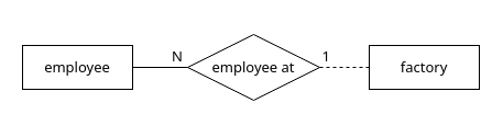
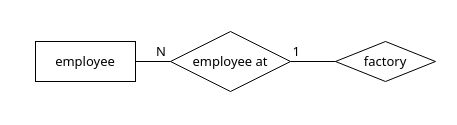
- <mxCell id="4" value="employee" style="whiteSpace=wrap;html=1;align=center;fontSize=13;fontFamily=Noto Sans;fontSource=https%3A%2F%2Ffonts.googleapis.com%2Fcss%3Ffamily%3DNoto%2BSans;" parent="1" vertex="1"><mxGeometry x="20" y="41" width="100" height="40" as="geometry" /></mxCell>
+ <mxCell id="4" value="employee" style="whiteSpace=wrap;html=1;align=center;fontSize=13;fontFamily=Noto Sans;fontSource=https%3A%2F%2Ffonts.googleapis.com%2Fcss%3Ffamily%3DNoto%2BSans;" parent="1" vertex="1"><mxGeometry x="35" y="41" width="100" height="40" as="geometry" /></mxCell>
- <mxCell id="9" value="" style="endArrow=none;html=1;rounded=0;exitX=0;exitY=0.5;exitDx=0;exitDy=0;fontSize=13;fontFamily=Noto Sans;fontSource=https%3A%2F%2Ffonts.googleapis.com%2Fcss%3Ffamily%3DNoto%2BSans;entryX=1;entryY=0.5;entryDx=0;entryDy=0;dashed=1;" edge="1" parent="1" source="6" target="5"><mxGeometry relative="1" as="geometry"><mxPoint x="210" y="424" as="sourcePoint" /><mxPoint x="210" y="346" as="targetPoint" /></mxGeometry></mxCell>
+ <mxCell id="9" value="" style="endArrow=none;html=1;rounded=0;exitX=0;exitY=0.5;exitDx=0;exitDy=0;fontSize=13;fontFamily=Noto Sans;fontSource=https%3A%2F%2Ffonts.googleapis.com%2Fcss%3Ffamily%3DNoto%2BSans;entryX=1;entryY=0.5;entryDx=0;entryDy=0;" edge="1" parent="1" source="6" target="5"><mxGeometry relative="1" as="geometry"><mxPoint x="210" y="424" as="sourcePoint" /><mxPoint x="210" y="346" as="targetPoint" /></mxGeometry></mxCell>
- <mxCell id="6" value="factory" style="whiteSpace=wrap;html=1;align=center;fontSize=13;fontFamily=Noto Sans;fontSource=https%3A%2F%2Ffonts.googleapis.com%2Fcss%3Ffamily%3DNoto%2BSans;" parent="1" vertex="1"><mxGeometry x="335" y="41" width="100" height="40" as="geometry" /></mxCell>
+ <mxCell id="6" value="factory" style="rhombus;whiteSpace=wrap;html=1;align=center;fontSize=13;fontFamily=Noto Sans;fontSource=https%3A%2F%2Ffonts.googleapis.com%2Fcss%3Ffamily%3DNoto%2BSans;" parent="1" vertex="1"><mxGeometry x="335" y="41" width="100" height="40" as="geometry" /></mxCell>
